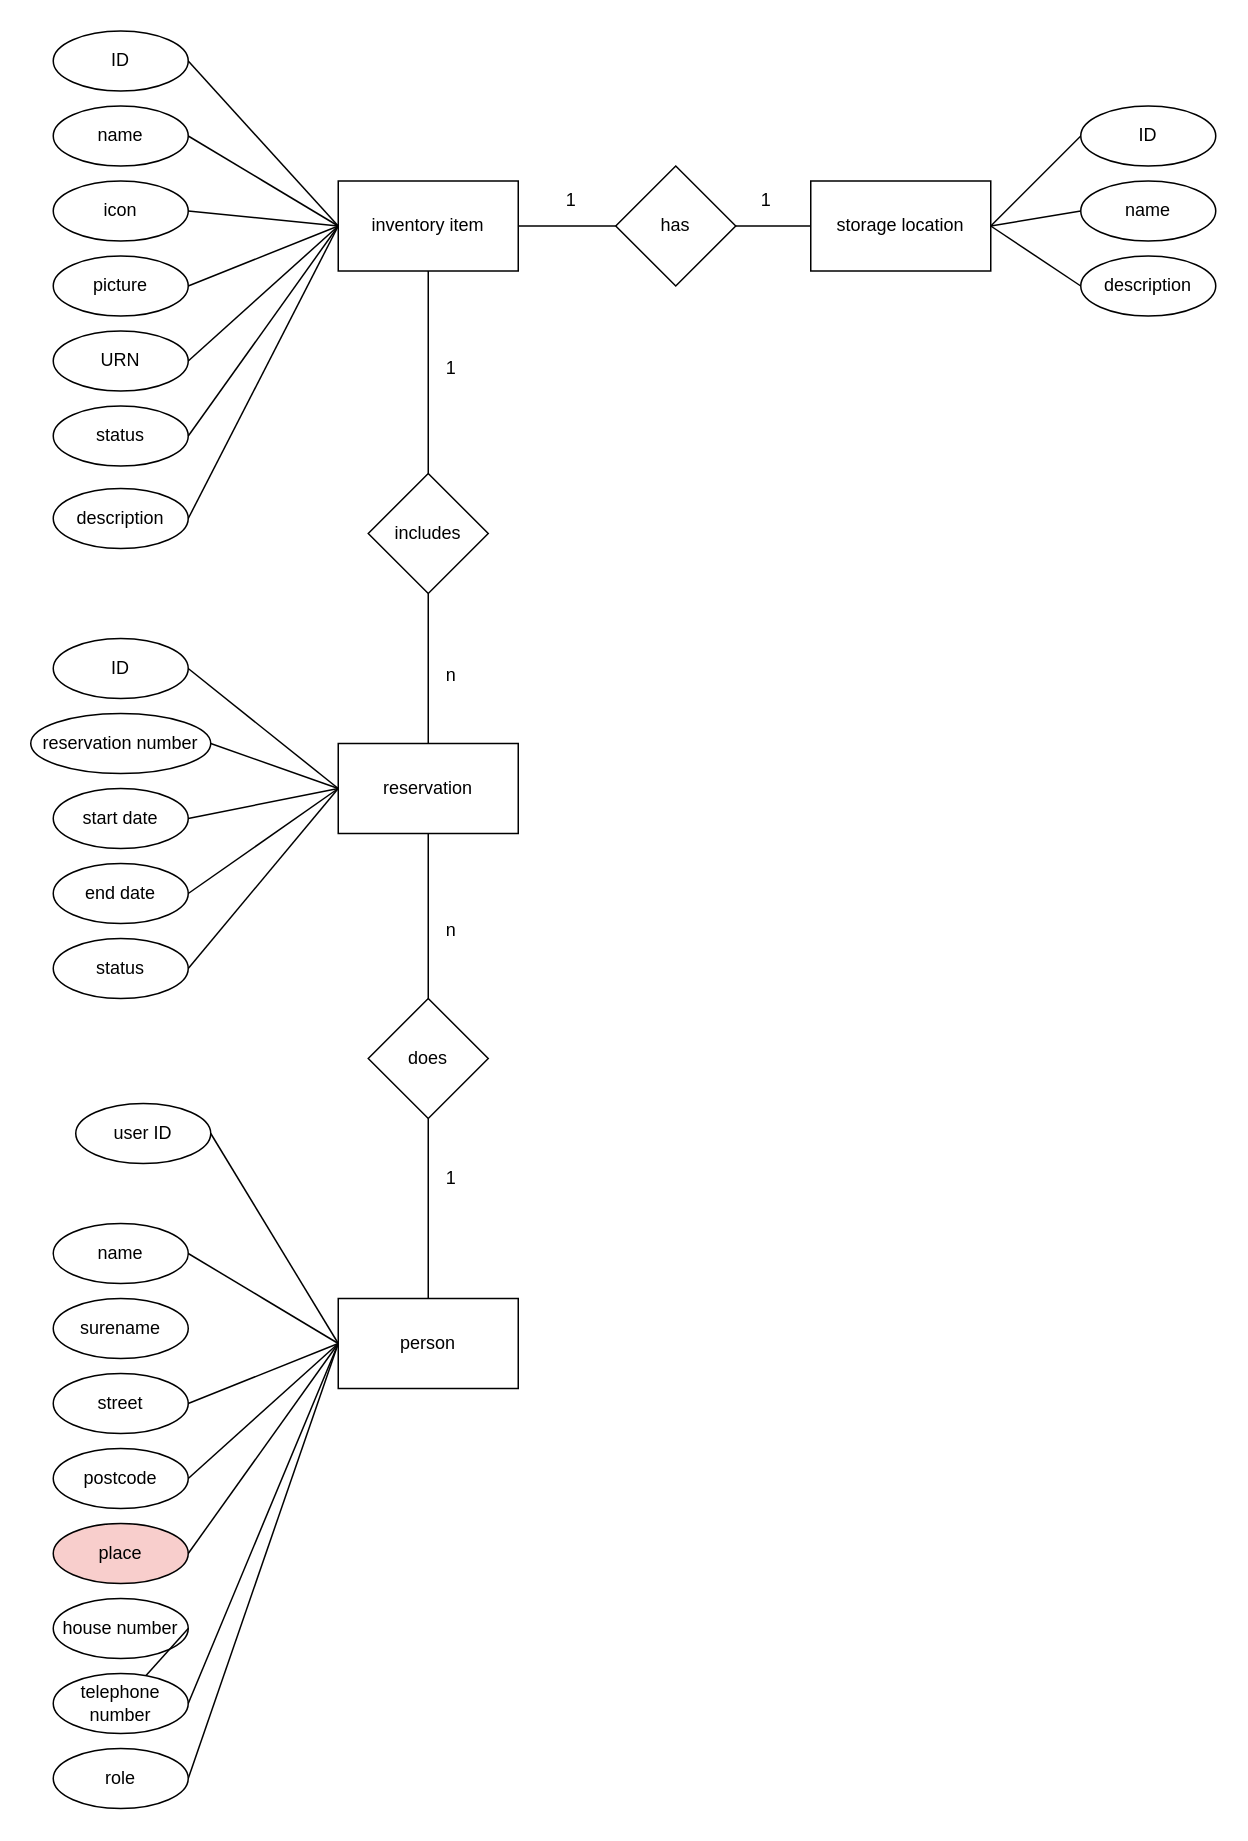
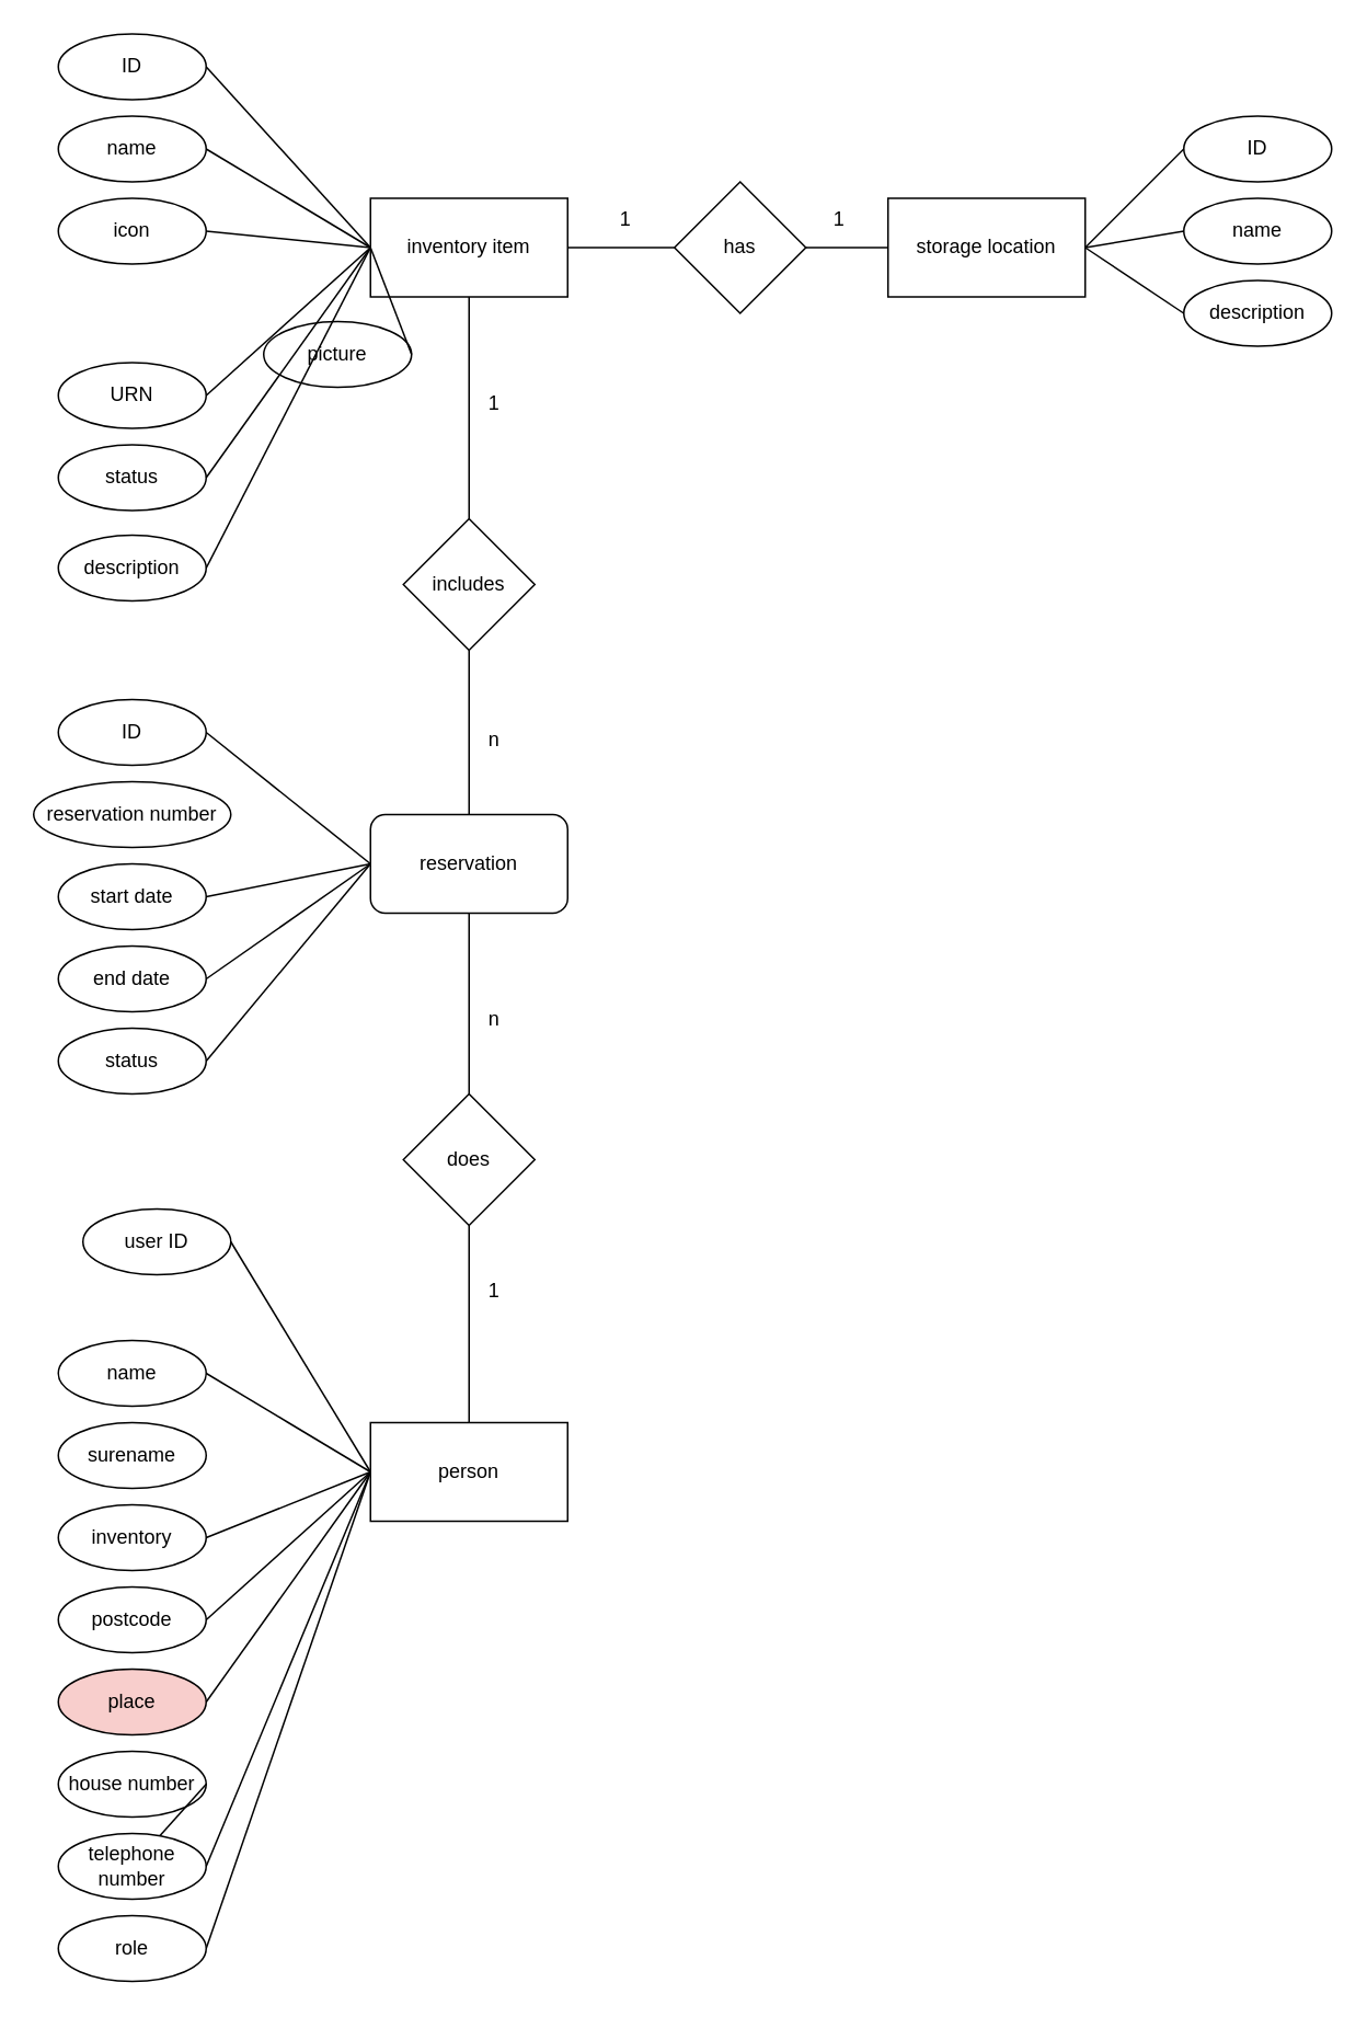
- <mxCell id="6" value="picture" style="ellipse;whiteSpace=wrap;html=1;" parent="1" vertex="1"><mxGeometry x="35" y="170" width="90" height="40" as="geometry" /></mxCell>
+ <mxCell id="6" value="picture" style="ellipse;whiteSpace=wrap;html=1;" parent="1" vertex="1"><mxGeometry x="160" y="195" width="90" height="40" as="geometry" /></mxCell>
- <mxCell id="67" value="" style="endArrow=none;html=1;rounded=0;exitX=1;exitY=0.5;exitDx=0;exitDy=0;entryX=0;entryY=0.5;entryDx=0;entryDy=0;" edge="1" parent="1" source="66" target="15"><mxGeometry width="50" height="50" relative="1" as="geometry"><mxPoint x="285" y="625" as="sourcePoint" /><mxPoint x="225" y="475" as="targetPoint" /><Array as="points" /></mxGeometry></mxCell>
- <mxCell id="15" value="reservation" style="rounded=0;whiteSpace=wrap;html=1;" parent="1" vertex="1"><mxGeometry x="225" y="495" width="120" height="60" as="geometry" /></mxCell>
+ <mxCell id="15" value="reservation" style="whiteSpace=wrap;html=1;rounded=1;" parent="1" vertex="1"><mxGeometry x="225" y="495" width="120" height="60" as="geometry" /></mxCell>
- <mxCell id="28" value="street" style="ellipse;whiteSpace=wrap;html=1;" parent="1" vertex="1"><mxGeometry x="35" y="915" width="90" height="40" as="geometry" /></mxCell>
+ <mxCell id="28" value="inventory" style="ellipse;whiteSpace=wrap;html=1;" parent="1" vertex="1"><mxGeometry x="35" y="915" width="90" height="40" as="geometry" /></mxCell>
